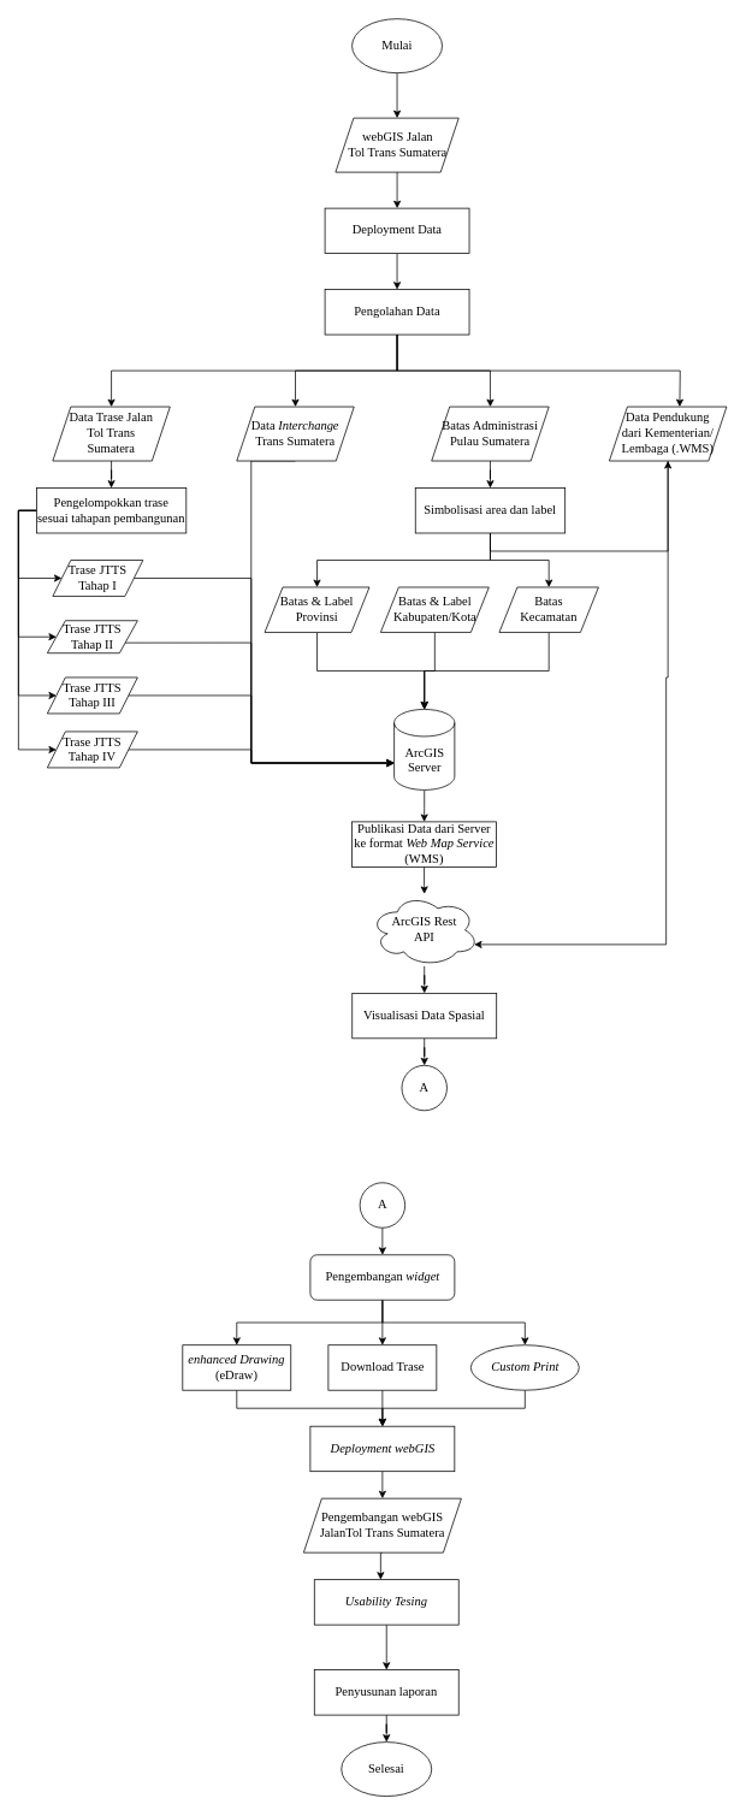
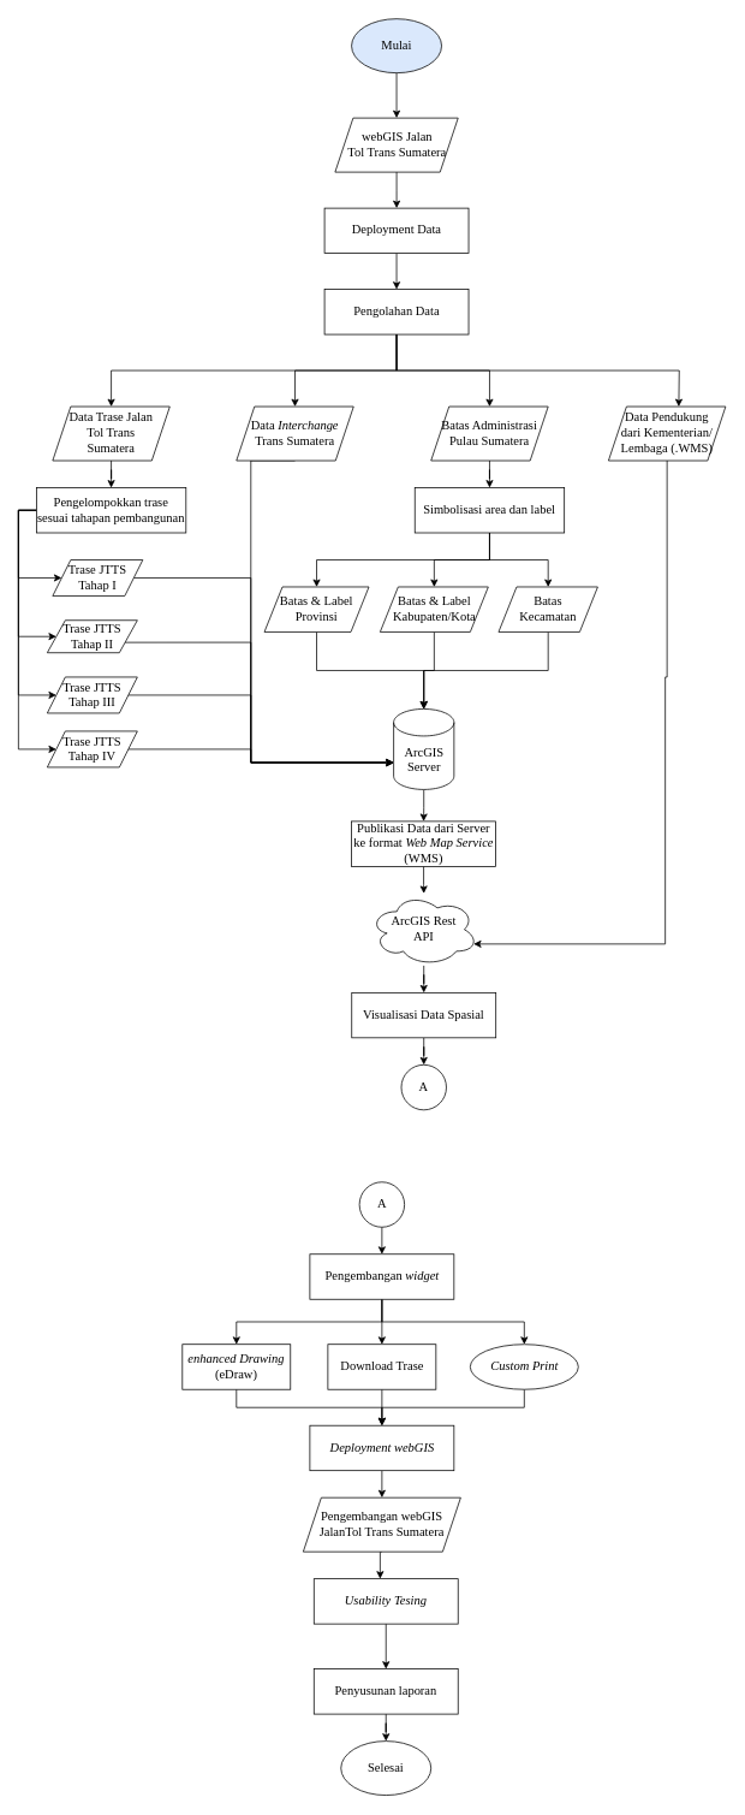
- <mxCell id="3" value="&lt;font face=&quot;Times New Roman&quot; style=&quot;font-size: 14px;&quot;&gt;Mulai&lt;/font&gt;" style="ellipse;whiteSpace=wrap;html=1;" parent="1" vertex="1"><mxGeometry x="389.75" y="20" width="100" height="60" as="geometry" /></mxCell>
+ <mxCell id="3" value="&lt;font face=&quot;Times New Roman&quot; style=&quot;font-size: 14px;&quot;&gt;Mulai&lt;/font&gt;" style="ellipse;whiteSpace=wrap;html=1;fillColor=#dae8fc;" parent="1" vertex="1"><mxGeometry x="389.75" y="20" width="100" height="60" as="geometry" /></mxCell>
- <mxCell id="42" style="edgeStyle=orthogonalEdgeStyle;rounded=0;orthogonalLoop=1;jettySize=auto;html=1;exitX=0.5;exitY=1;exitDx=0;exitDy=0;" parent="1" source="45" target="67" edge="1"><mxGeometry relative="1" as="geometry" /></mxCell>
+ <mxCell id="42" style="edgeStyle=orthogonalEdgeStyle;rounded=0;orthogonalLoop=1;jettySize=auto;html=1;exitX=0.5;exitY=1;exitDx=0;exitDy=0;entryX=0.5;entryY=0;entryDx=0;entryDy=0;" parent="1" source="45" target="34" edge="1"><mxGeometry relative="1" as="geometry" /></mxCell>
- <mxCell id="49" value="&lt;font style=&quot;font-size: 14px;&quot;&gt;Pengembangan&amp;nbsp;&lt;i&gt;widget&lt;/i&gt;&lt;/font&gt;" style="whiteSpace=wrap;html=1;fontFamily=Times New Roman;rounded=1;" parent="1" vertex="1"><mxGeometry x="343.5" y="1390" width="160" height="50" as="geometry" /></mxCell>
+ <mxCell id="49" value="&lt;font style=&quot;font-size: 14px;&quot;&gt;Pengembangan&amp;nbsp;&lt;i&gt;widget&lt;/i&gt;&lt;/font&gt;" style="rounded=0;whiteSpace=wrap;html=1;fontFamily=Times New Roman;" parent="1" vertex="1"><mxGeometry x="343.5" y="1390" width="160" height="50" as="geometry" /></mxCell>
